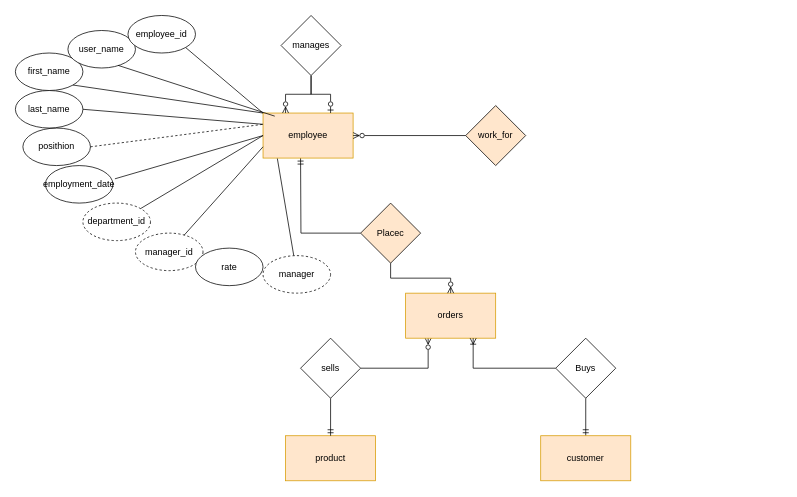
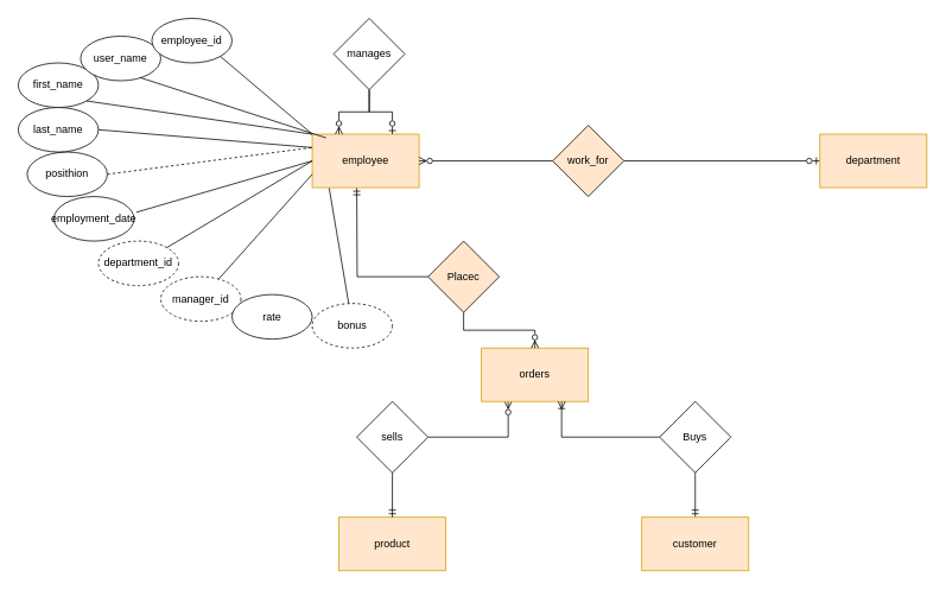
+ <mxCell id="38" style="edgeStyle=orthogonalEdgeStyle;rounded=0;orthogonalLoop=1;jettySize=auto;html=1;entryX=0;entryY=0.5;entryDx=0;entryDy=0;endArrow=ERzeroToOne;endFill=0;" edge="1" parent="1" source="39" target="40"><mxGeometry relative="1" as="geometry" /></mxCell>
+ <mxCell id="40" value="department" style="rounded=0;whiteSpace=wrap;html=1;fillColor=#ffe6cc;strokeColor=#d79b00;" vertex="1" parent="1"><mxGeometry x="920" y="150" width="120" height="60" as="geometry" /></mxCell>
- <mxCell id="23" value="manager" style="ellipse;whiteSpace=wrap;html=1;dashed=1;" vertex="1" parent="1"><mxGeometry x="350" y="340" width="90" height="50" as="geometry" /></mxCell>
+ <mxCell id="23" value="bonus" style="ellipse;whiteSpace=wrap;html=1;dashed=1;" vertex="1" parent="1"><mxGeometry x="350" y="340" width="90" height="50" as="geometry" /></mxCell>
